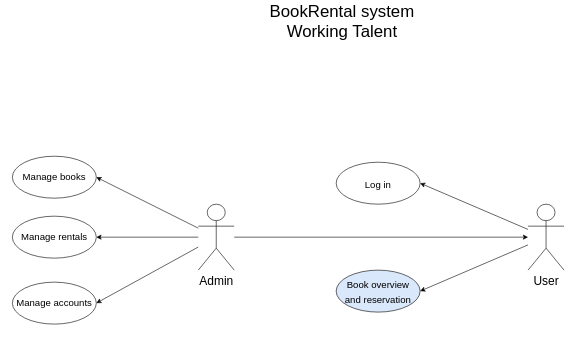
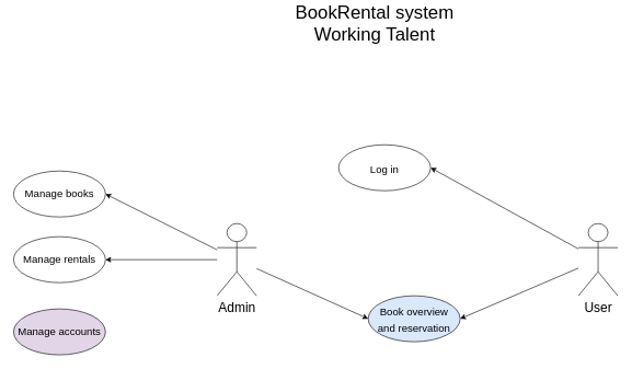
- <mxCell id="14" value="&lt;font style=&quot;font-size: 16px;&quot;&gt;Log in&lt;/font&gt;" style="ellipse;whiteSpace=wrap;html=1;fontSize=20;" parent="1" vertex="1"><mxGeometry x="560" y="270" width="140" height="70" as="geometry" /></mxCell>
+ <mxCell id="14" value="&lt;font style=&quot;font-size: 16px;&quot;&gt;Log in&lt;/font&gt;" style="ellipse;whiteSpace=wrap;html=1;fontSize=20;" parent="1" vertex="1"><mxGeometry x="515" y="220" width="140" height="70" as="geometry" /></mxCell>
- <mxCell id="2" style="rounded=0;orthogonalLoop=1;jettySize=auto;html=1;" parent="1" source="6" target="13" edge="1"><mxGeometry relative="1" as="geometry" /></mxCell>
+ <mxCell id="2" style="rounded=0;orthogonalLoop=1;jettySize=auto;html=1;entryX=0;entryY=0.5;entryDx=0;entryDy=0;" parent="1" source="6" target="15" edge="1"><mxGeometry relative="1" as="geometry" /></mxCell>
- <mxCell id="5" style="edgeStyle=none;rounded=0;orthogonalLoop=1;jettySize=auto;html=1;entryX=1;entryY=0.5;entryDx=0;entryDy=0;" parent="1" source="6" target="9" edge="1"><mxGeometry relative="1" as="geometry" /></mxCell>
- <mxCell id="9" value="Manage accounts" style="ellipse;whiteSpace=wrap;html=1;fontSize=16;" parent="1" vertex="1"><mxGeometry x="20" y="470" width="140" height="70" as="geometry" /></mxCell>
+ <mxCell id="9" value="Manage accounts" style="ellipse;whiteSpace=wrap;html=1;fontSize=16;fillColor=#e1d5e7;" parent="1" vertex="1"><mxGeometry x="20" y="470" width="140" height="70" as="geometry" /></mxCell>
